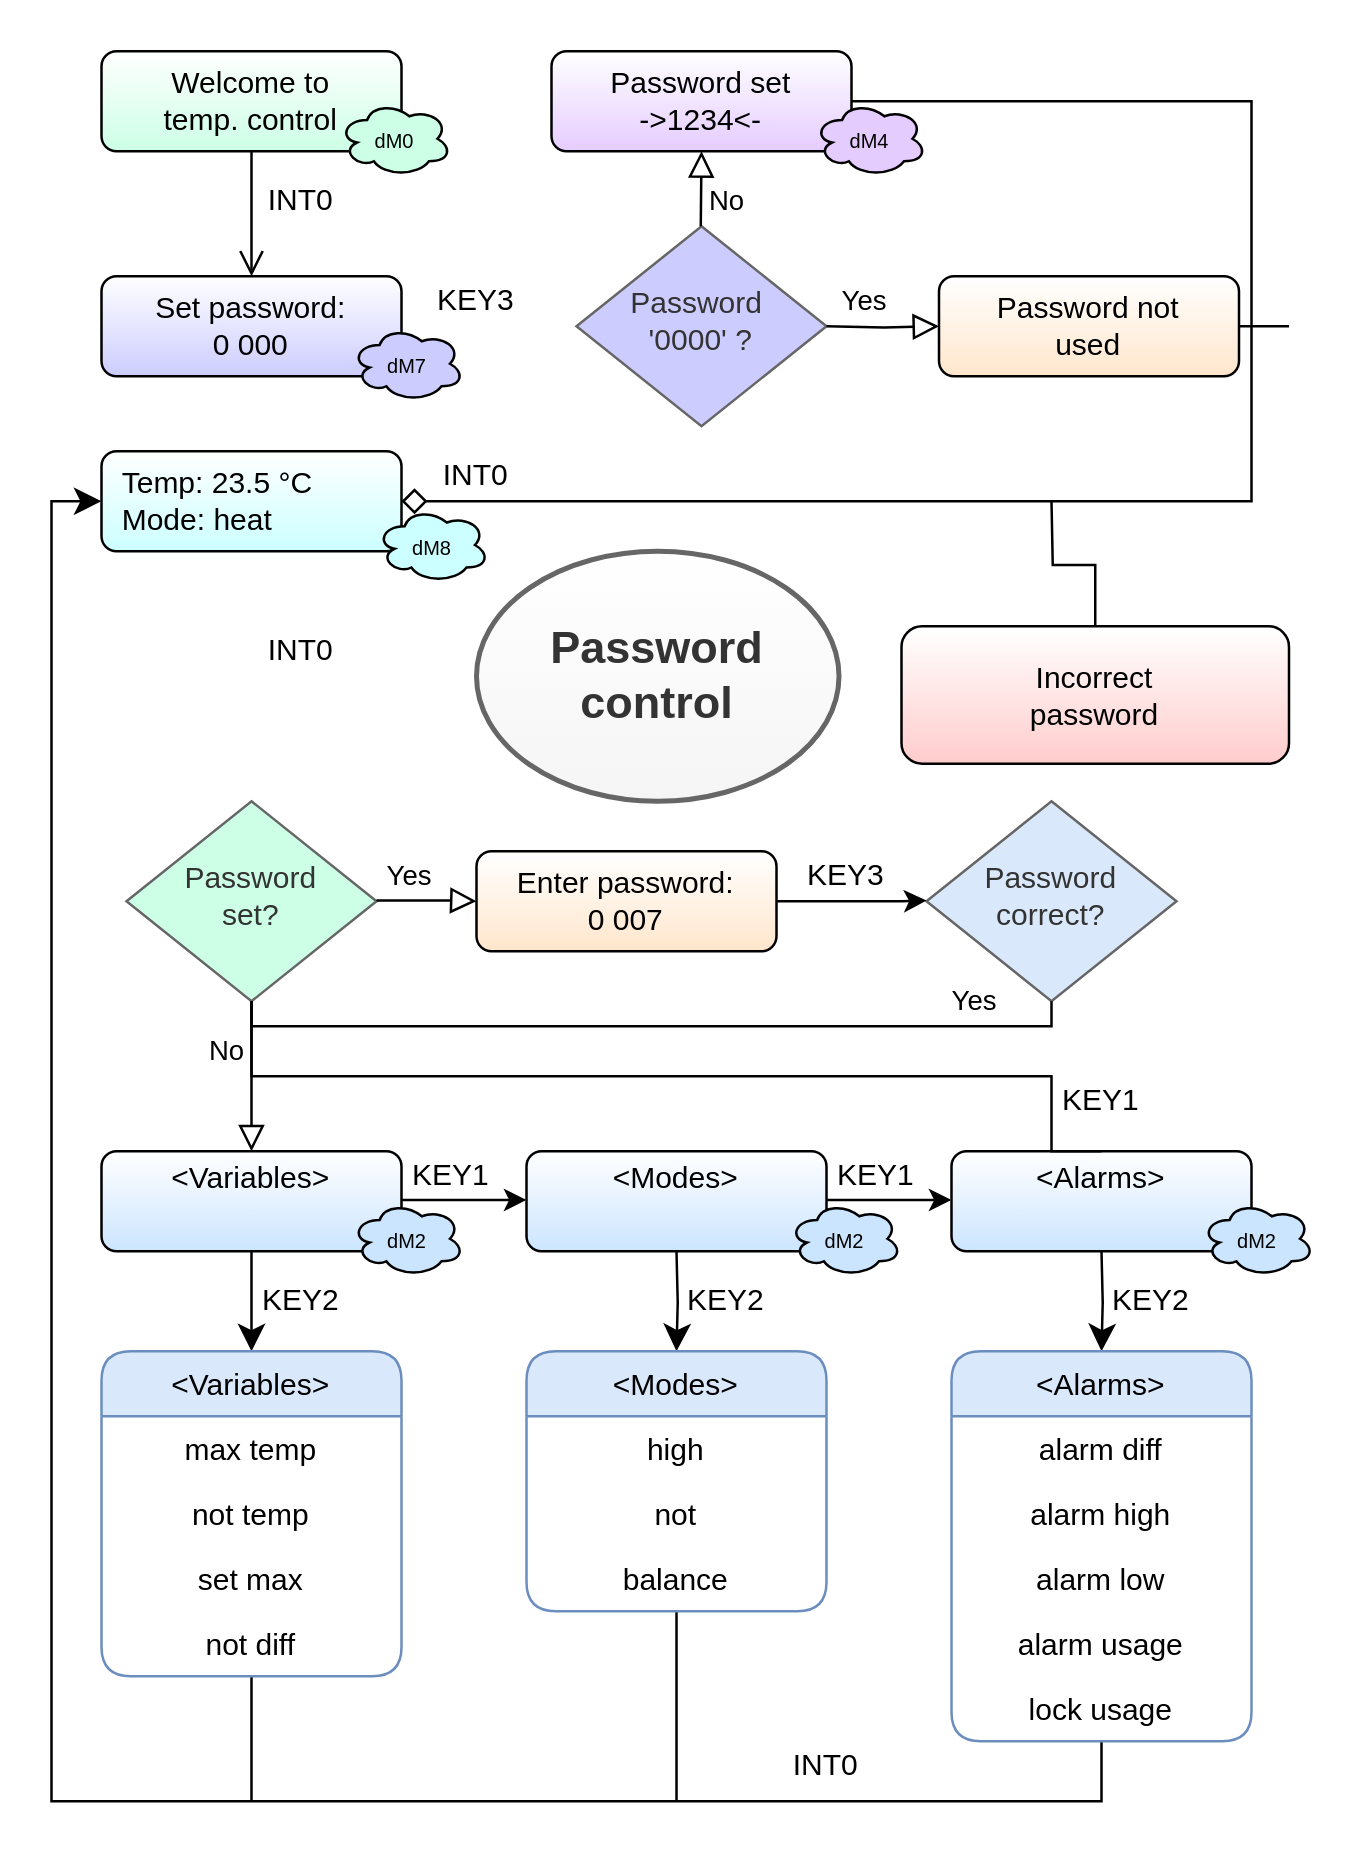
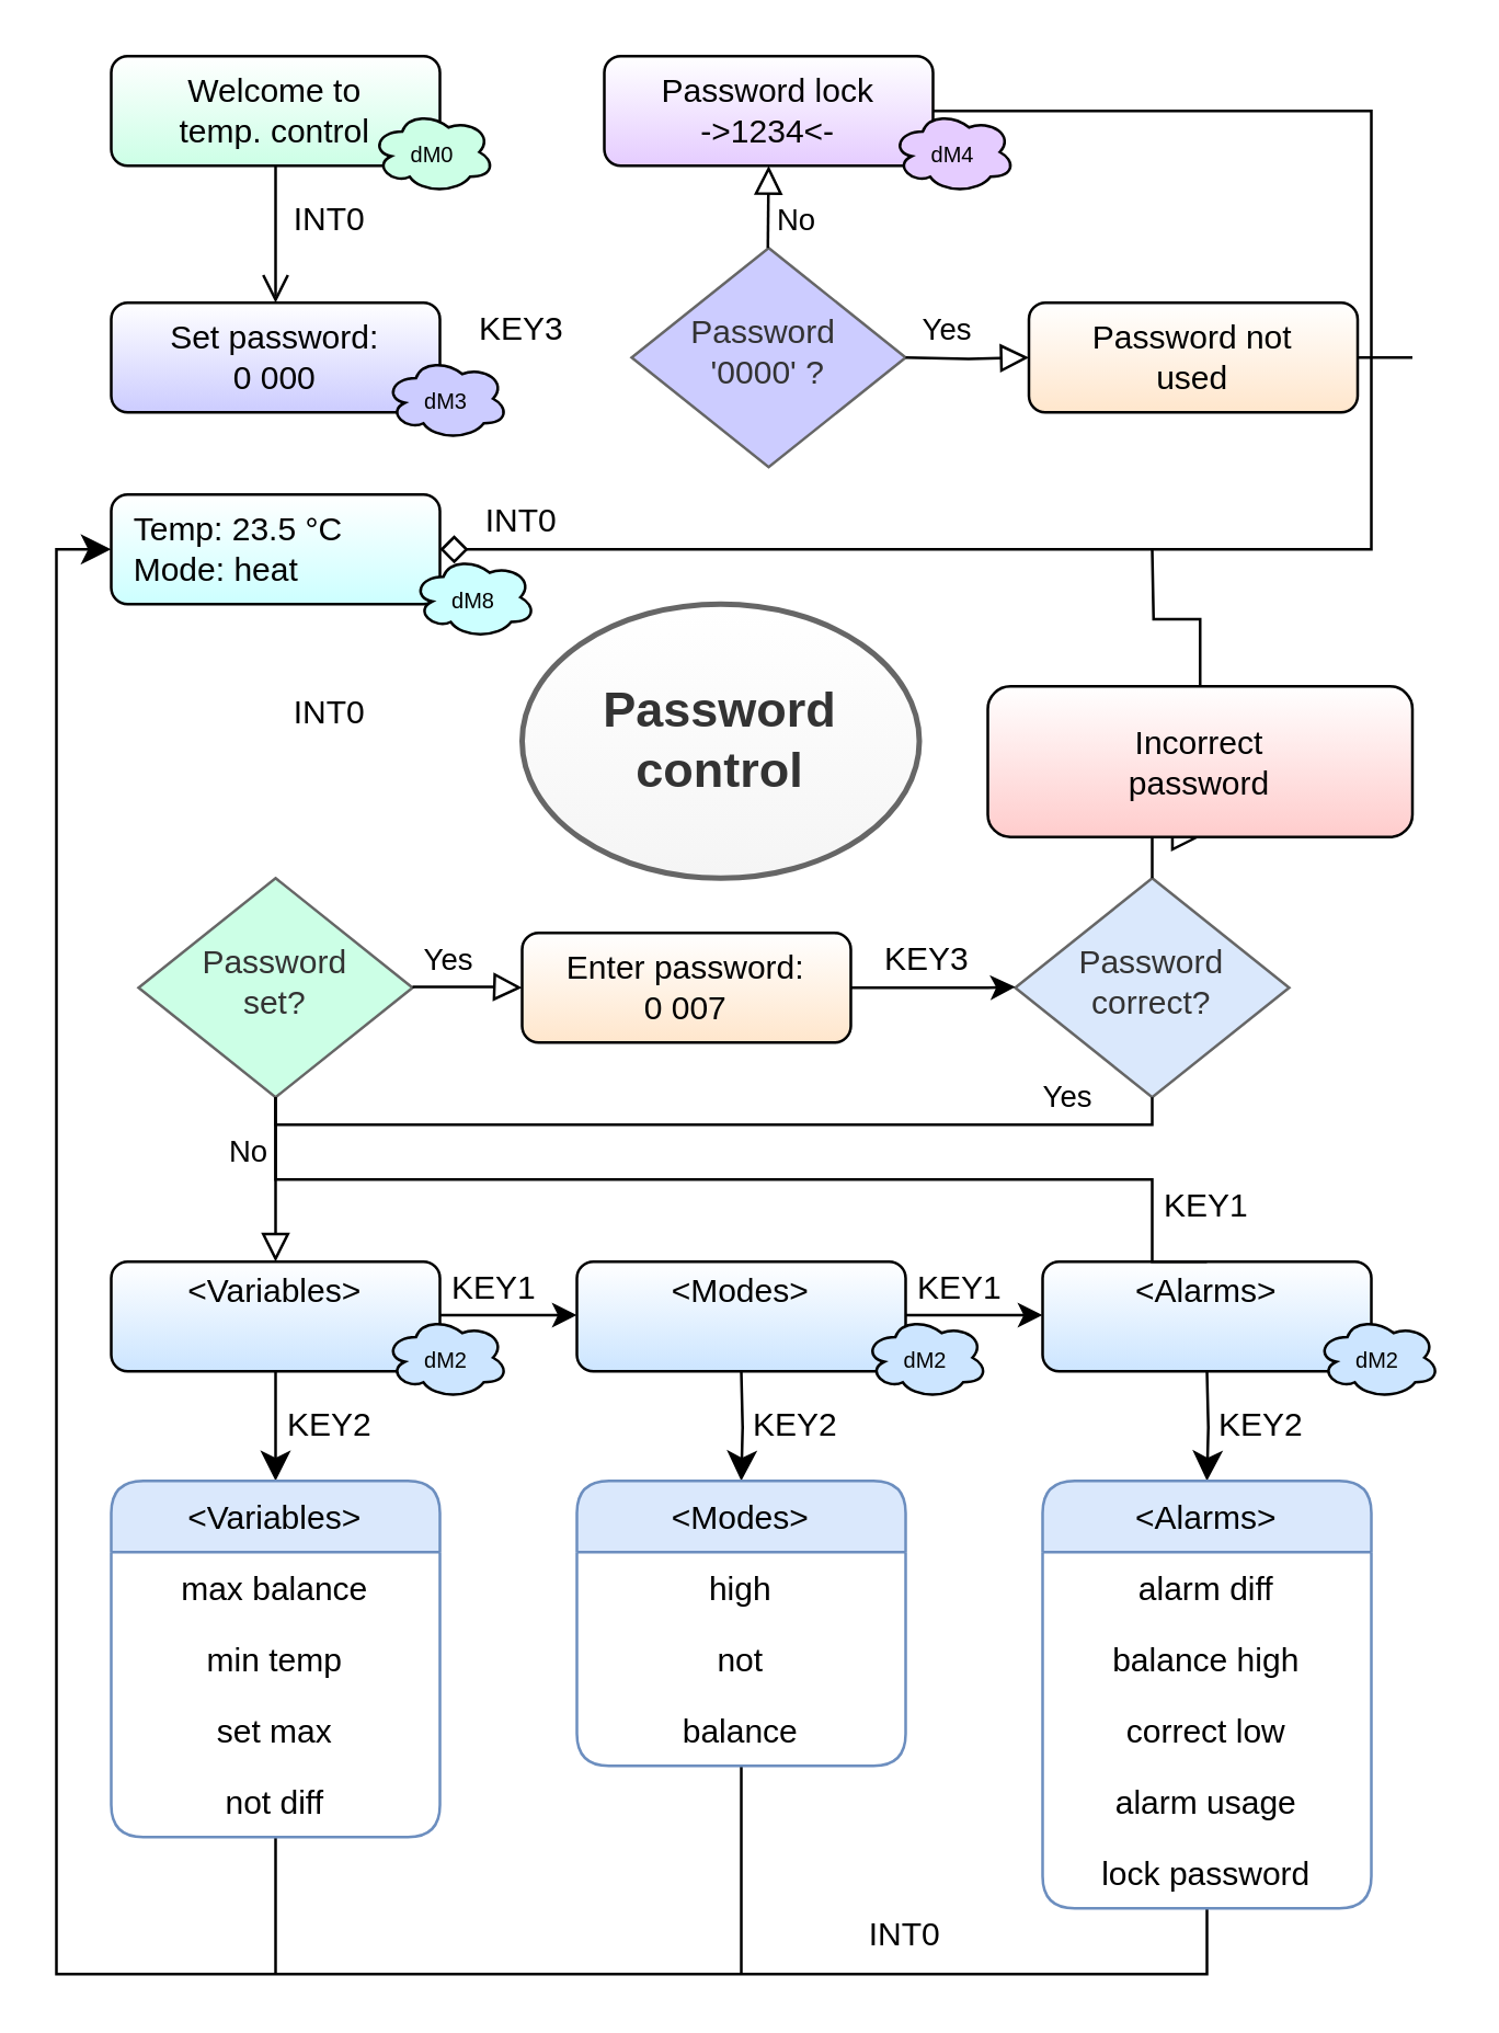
- <mxCell id="13" value="Password set&lt;br&gt;-&amp;gt;1234&amp;lt;-" style="rounded=1;whiteSpace=wrap;html=1;fontSize=12;glass=0;strokeWidth=1;shadow=0;gradientColor=#E5CCFF;" vertex="1" parent="1"><mxGeometry x="220" y="20" width="120" height="40" as="geometry" /></mxCell>
+ <mxCell id="13" value="Password lock&lt;br&gt;-&amp;gt;1234&amp;lt;-" style="rounded=1;whiteSpace=wrap;html=1;fontSize=12;glass=0;strokeWidth=1;shadow=0;gradientColor=#E5CCFF;" vertex="1" parent="1"><mxGeometry x="220" y="20" width="120" height="40" as="geometry" /></mxCell>
- <mxCell id="19" value="&lt;font style=&quot;font-size: 8px&quot;&gt;dM7&lt;/font&gt;" style="ellipse;shape=cloud;whiteSpace=wrap;html=1;fillColor=#CCCCFF;" vertex="1" parent="1"><mxGeometry x="140" y="130" width="45" height="30" as="geometry" /></mxCell>
+ <mxCell id="19" value="&lt;font style=&quot;font-size: 8px&quot;&gt;dM3&lt;/font&gt;" style="ellipse;shape=cloud;whiteSpace=wrap;html=1;fillColor=#CCCCFF;" vertex="1" parent="1"><mxGeometry x="140" y="130" width="45" height="30" as="geometry" /></mxCell>
+ <mxCell id="44" value="No" style="rounded=0;html=1;jettySize=auto;orthogonalLoop=1;fontSize=11;endArrow=block;endFill=0;endSize=8;strokeWidth=1;shadow=0;labelBackgroundColor=none;edgeStyle=orthogonalEdgeStyle;exitX=0.5;exitY=0;exitDx=0;exitDy=0;entryX=0.5;entryY=1;entryDx=0;entryDy=0;" edge="1" parent="1" source="26" target="46"><mxGeometry x="-0.335" y="-10" relative="1" as="geometry"><mxPoint as="offset" /><mxPoint x="329.43" y="240" as="sourcePoint" /><mxPoint x="329" y="260" as="targetPoint" /><Array as="points"><mxPoint x="420" y="280" /><mxPoint x="420" y="280" /></Array></mxGeometry></mxCell>
- <mxCell id="50" value="max temp" style="text;strokeColor=none;fillColor=none;align=center;verticalAlign=top;spacingLeft=4;spacingRight=4;overflow=hidden;rotatable=0;points=[[0,0.5],[1,0.5]];portConstraint=eastwest;" vertex="1" parent="49"><mxGeometry y="26" width="120" height="26" as="geometry" /></mxCell>
+ <mxCell id="50" value="max balance" style="text;strokeColor=none;fillColor=none;align=center;verticalAlign=top;spacingLeft=4;spacingRight=4;overflow=hidden;rotatable=0;points=[[0,0.5],[1,0.5]];portConstraint=eastwest;" vertex="1" parent="49"><mxGeometry y="26" width="120" height="26" as="geometry" /></mxCell>
- <mxCell id="51" value="not temp" style="text;strokeColor=none;fillColor=none;align=center;verticalAlign=top;spacingLeft=4;spacingRight=4;overflow=hidden;rotatable=0;points=[[0,0.5],[1,0.5]];portConstraint=eastwest;" vertex="1" parent="49"><mxGeometry y="52" width="120" height="26" as="geometry" /></mxCell>
+ <mxCell id="51" value="min temp" style="text;strokeColor=none;fillColor=none;align=center;verticalAlign=top;spacingLeft=4;spacingRight=4;overflow=hidden;rotatable=0;points=[[0,0.5],[1,0.5]];portConstraint=eastwest;" vertex="1" parent="49"><mxGeometry y="52" width="120" height="26" as="geometry" /></mxCell>
- <mxCell id="66" value="alarm high" style="text;strokeColor=none;fillColor=none;align=center;verticalAlign=top;spacingLeft=4;spacingRight=4;overflow=hidden;rotatable=0;points=[[0,0.5],[1,0.5]];portConstraint=eastwest;" vertex="1" parent="64"><mxGeometry y="52" width="120" height="26" as="geometry" /></mxCell>
+ <mxCell id="66" value="balance high" style="text;strokeColor=none;fillColor=none;align=center;verticalAlign=top;spacingLeft=4;spacingRight=4;overflow=hidden;rotatable=0;points=[[0,0.5],[1,0.5]];portConstraint=eastwest;" vertex="1" parent="64"><mxGeometry y="52" width="120" height="26" as="geometry" /></mxCell>
- <mxCell id="67" value="alarm low" style="text;strokeColor=none;fillColor=none;align=center;verticalAlign=top;spacingLeft=4;spacingRight=4;overflow=hidden;rotatable=0;points=[[0,0.5],[1,0.5]];portConstraint=eastwest;" vertex="1" parent="64"><mxGeometry y="78" width="120" height="26" as="geometry" /></mxCell>
+ <mxCell id="67" value="correct low" style="text;strokeColor=none;fillColor=none;align=center;verticalAlign=top;spacingLeft=4;spacingRight=4;overflow=hidden;rotatable=0;points=[[0,0.5],[1,0.5]];portConstraint=eastwest;" vertex="1" parent="64"><mxGeometry y="78" width="120" height="26" as="geometry" /></mxCell>
- <mxCell id="69" value="lock usage" style="text;strokeColor=none;fillColor=none;align=center;verticalAlign=top;spacingLeft=4;spacingRight=4;overflow=hidden;rotatable=0;points=[[0,0.5],[1,0.5]];portConstraint=eastwest;" vertex="1" parent="64"><mxGeometry y="130" width="120" height="26" as="geometry" /></mxCell>
+ <mxCell id="69" value="lock password" style="text;strokeColor=none;fillColor=none;align=center;verticalAlign=top;spacingLeft=4;spacingRight=4;overflow=hidden;rotatable=0;points=[[0,0.5],[1,0.5]];portConstraint=eastwest;" vertex="1" parent="64"><mxGeometry y="130" width="120" height="26" as="geometry" /></mxCell>
